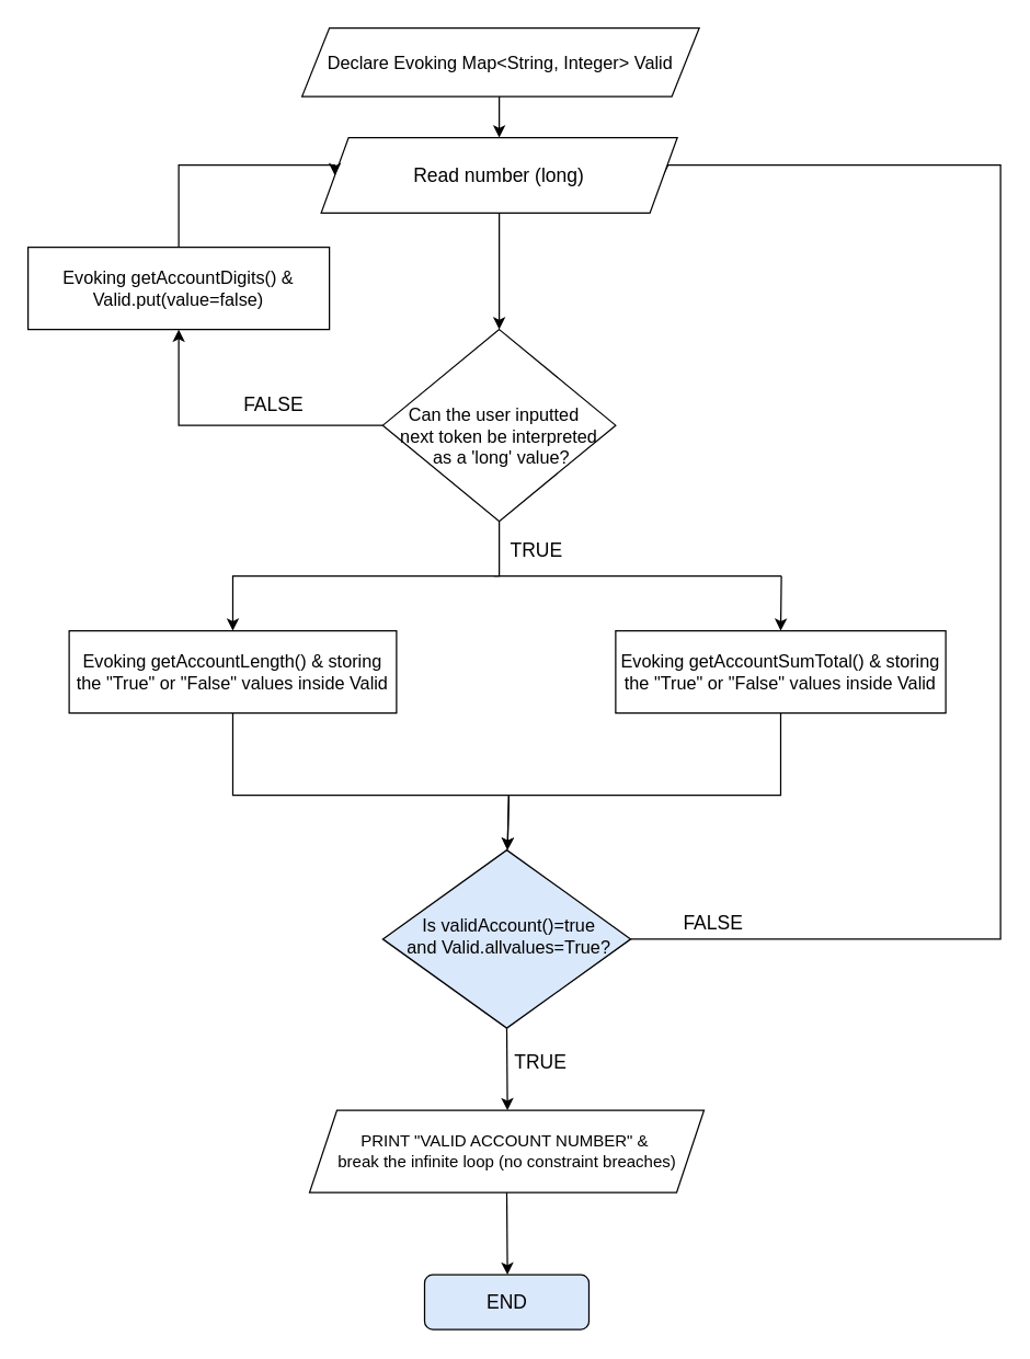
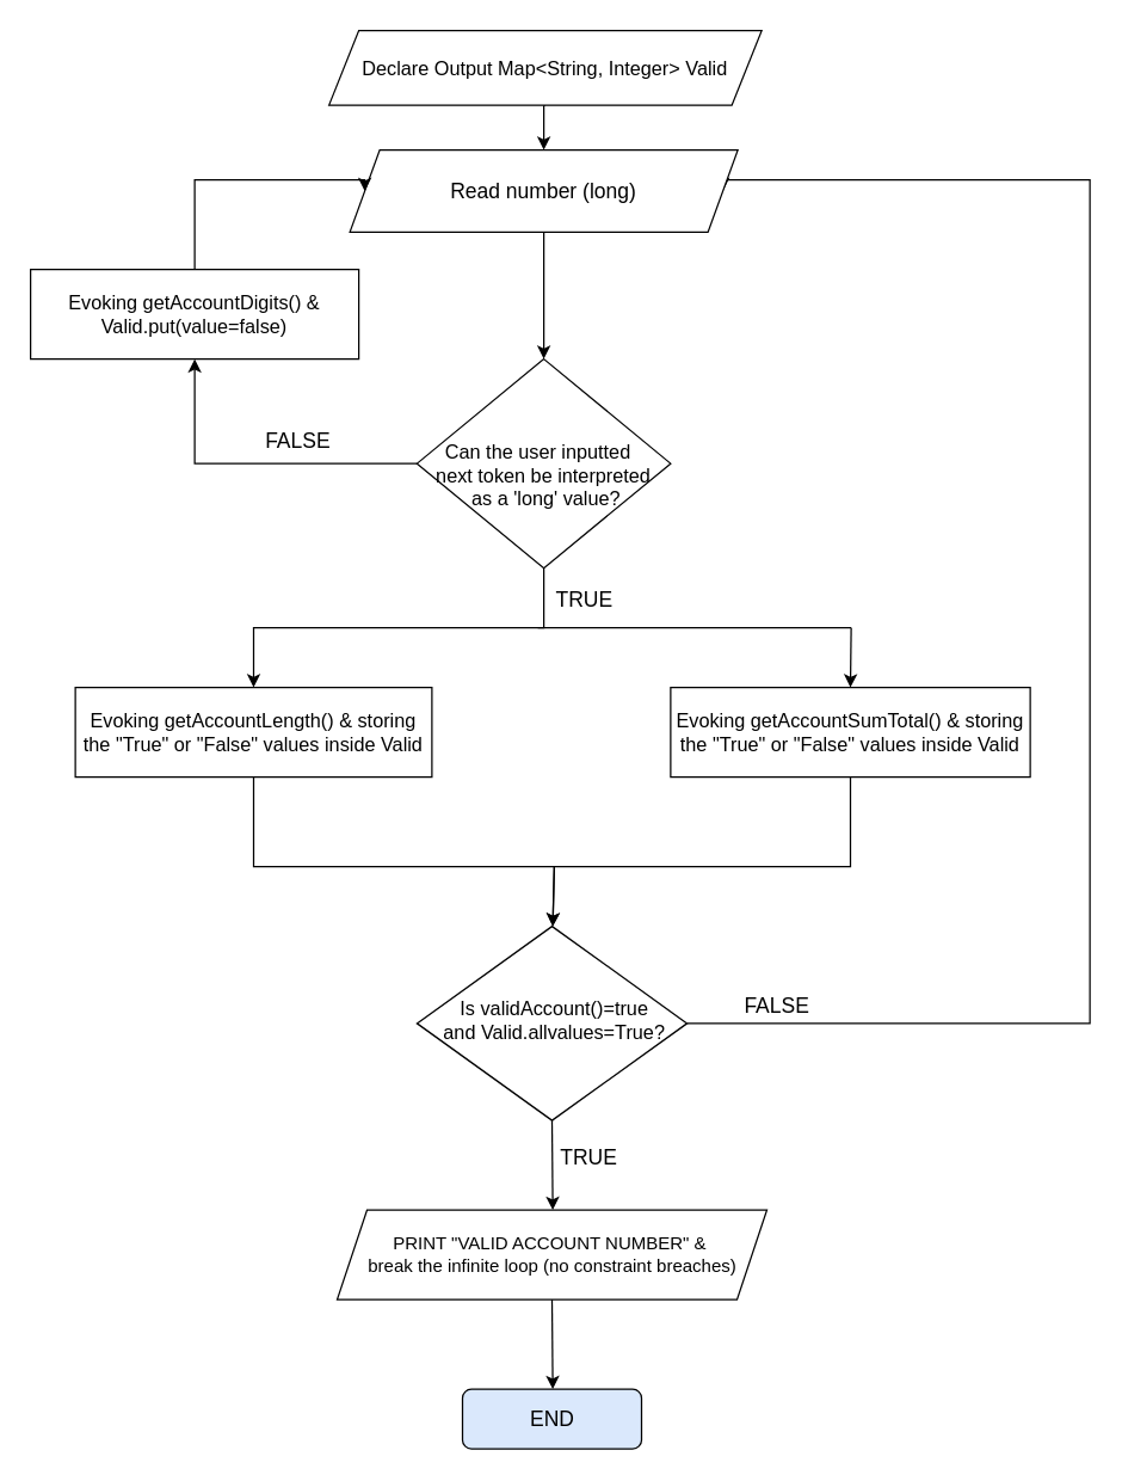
- <mxCell id="13" value="Declare Evoking Map&amp;lt;String, Integer&amp;gt; Valid" style="shape=parallelogram;perimeter=parallelogramPerimeter;whiteSpace=wrap;html=1;fixedSize=1;fontSize=13;" vertex="1" parent="1"><mxGeometry x="220" y="20" width="290" height="50" as="geometry" /></mxCell>
+ <mxCell id="13" value="Declare Output Map&amp;lt;String, Integer&amp;gt; Valid" style="shape=parallelogram;perimeter=parallelogramPerimeter;whiteSpace=wrap;html=1;fixedSize=1;fontSize=13;" vertex="1" parent="1"><mxGeometry x="220" y="20" width="290" height="50" as="geometry" /></mxCell>
- <mxCell id="2" style="edgeStyle=orthogonalEdgeStyle;rounded=0;orthogonalLoop=1;jettySize=auto;html=1;exitX=1;exitY=0.5;exitDx=0;exitDy=0;entryX=1;entryY=0.5;entryDx=0;entryDy=0;endArrow=open;" edge="1" parent="1" source="3" target="5"><mxGeometry relative="1" as="geometry"><mxPoint x="740" y="120" as="targetPoint" /><Array as="points"><mxPoint x="730" y="685" /><mxPoint x="730" y="120" /></Array></mxGeometry></mxCell>
+ <mxCell id="2" style="edgeStyle=orthogonalEdgeStyle;rounded=0;orthogonalLoop=1;jettySize=auto;html=1;exitX=1;exitY=0.5;exitDx=0;exitDy=0;entryX=1;entryY=0.5;entryDx=0;entryDy=0;" edge="1" parent="1" source="3" target="5"><mxGeometry relative="1" as="geometry"><mxPoint x="740" y="120" as="targetPoint" /><Array as="points"><mxPoint x="730" y="685" /><mxPoint x="730" y="120" /></Array></mxGeometry></mxCell>
- <mxCell id="3" value="&amp;nbsp; &amp;nbsp; &amp;nbsp; Is validAccount()=true&amp;nbsp; &amp;nbsp; &amp;nbsp; &amp;nbsp;and Valid.allvalues=True?" style="rhombus;whiteSpace=wrap;html=1;shadow=0;fontFamily=Helvetica;fontSize=13;align=center;strokeWidth=1;spacing=6;spacingTop=-4;fillColor=#dae8fc;" parent="1" vertex="1"><mxGeometry x="279" y="620" width="181" height="130" as="geometry" /></mxCell>
+ <mxCell id="3" value="&amp;nbsp; &amp;nbsp; &amp;nbsp; Is validAccount()=true&amp;nbsp; &amp;nbsp; &amp;nbsp; &amp;nbsp;and Valid.allvalues=True?" style="rhombus;whiteSpace=wrap;html=1;shadow=0;fontFamily=Helvetica;fontSize=13;align=center;strokeWidth=1;spacing=6;spacingTop=-4;" parent="1" vertex="1"><mxGeometry x="279" y="620" width="181" height="130" as="geometry" /></mxCell>
